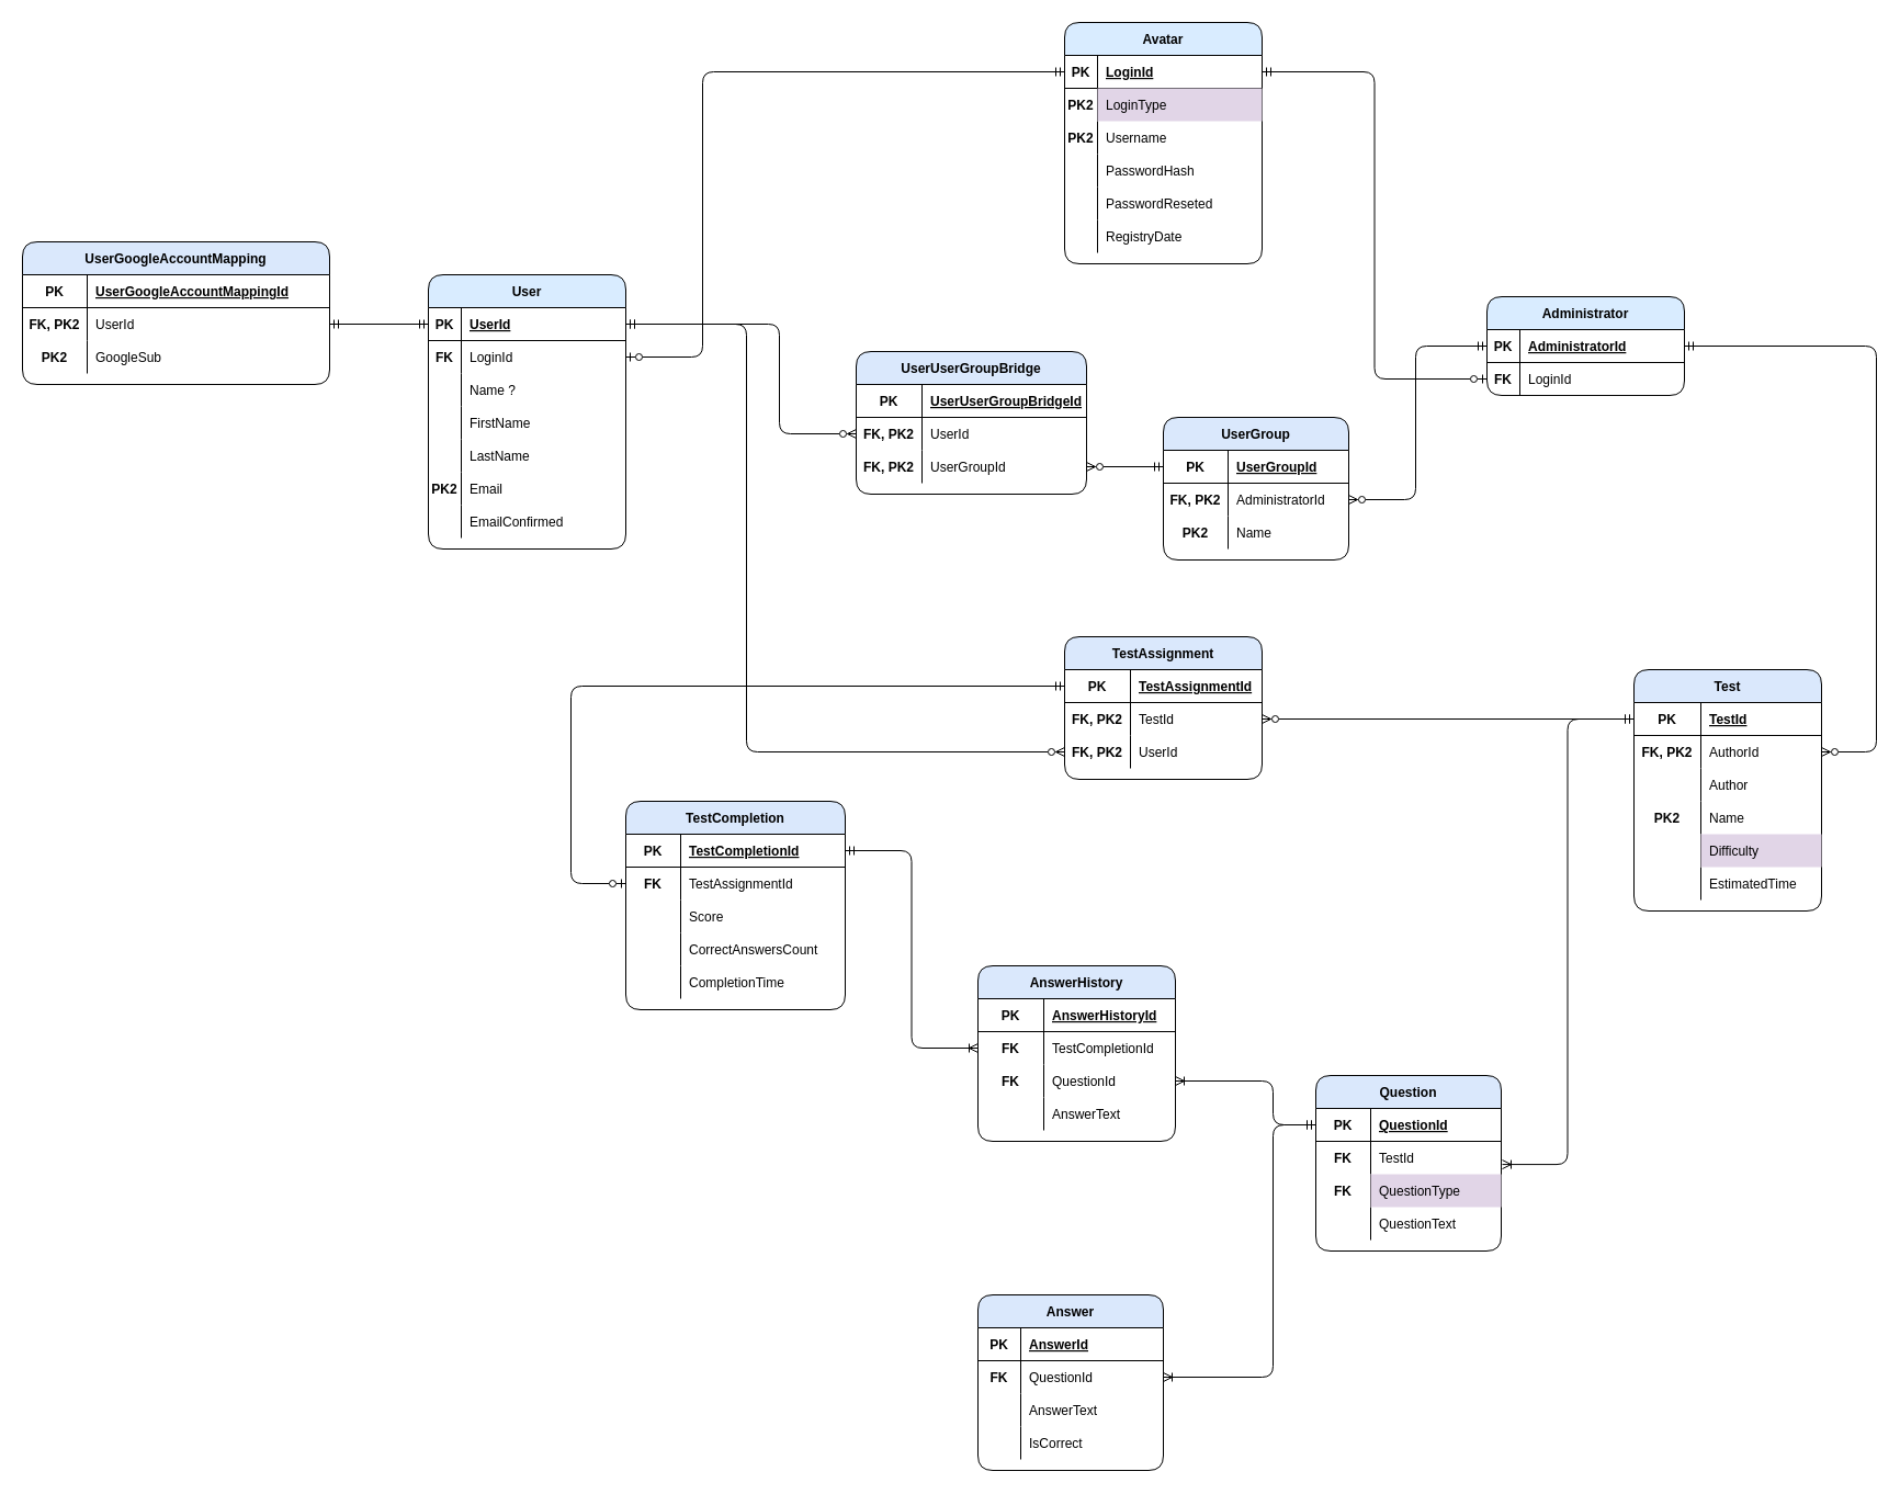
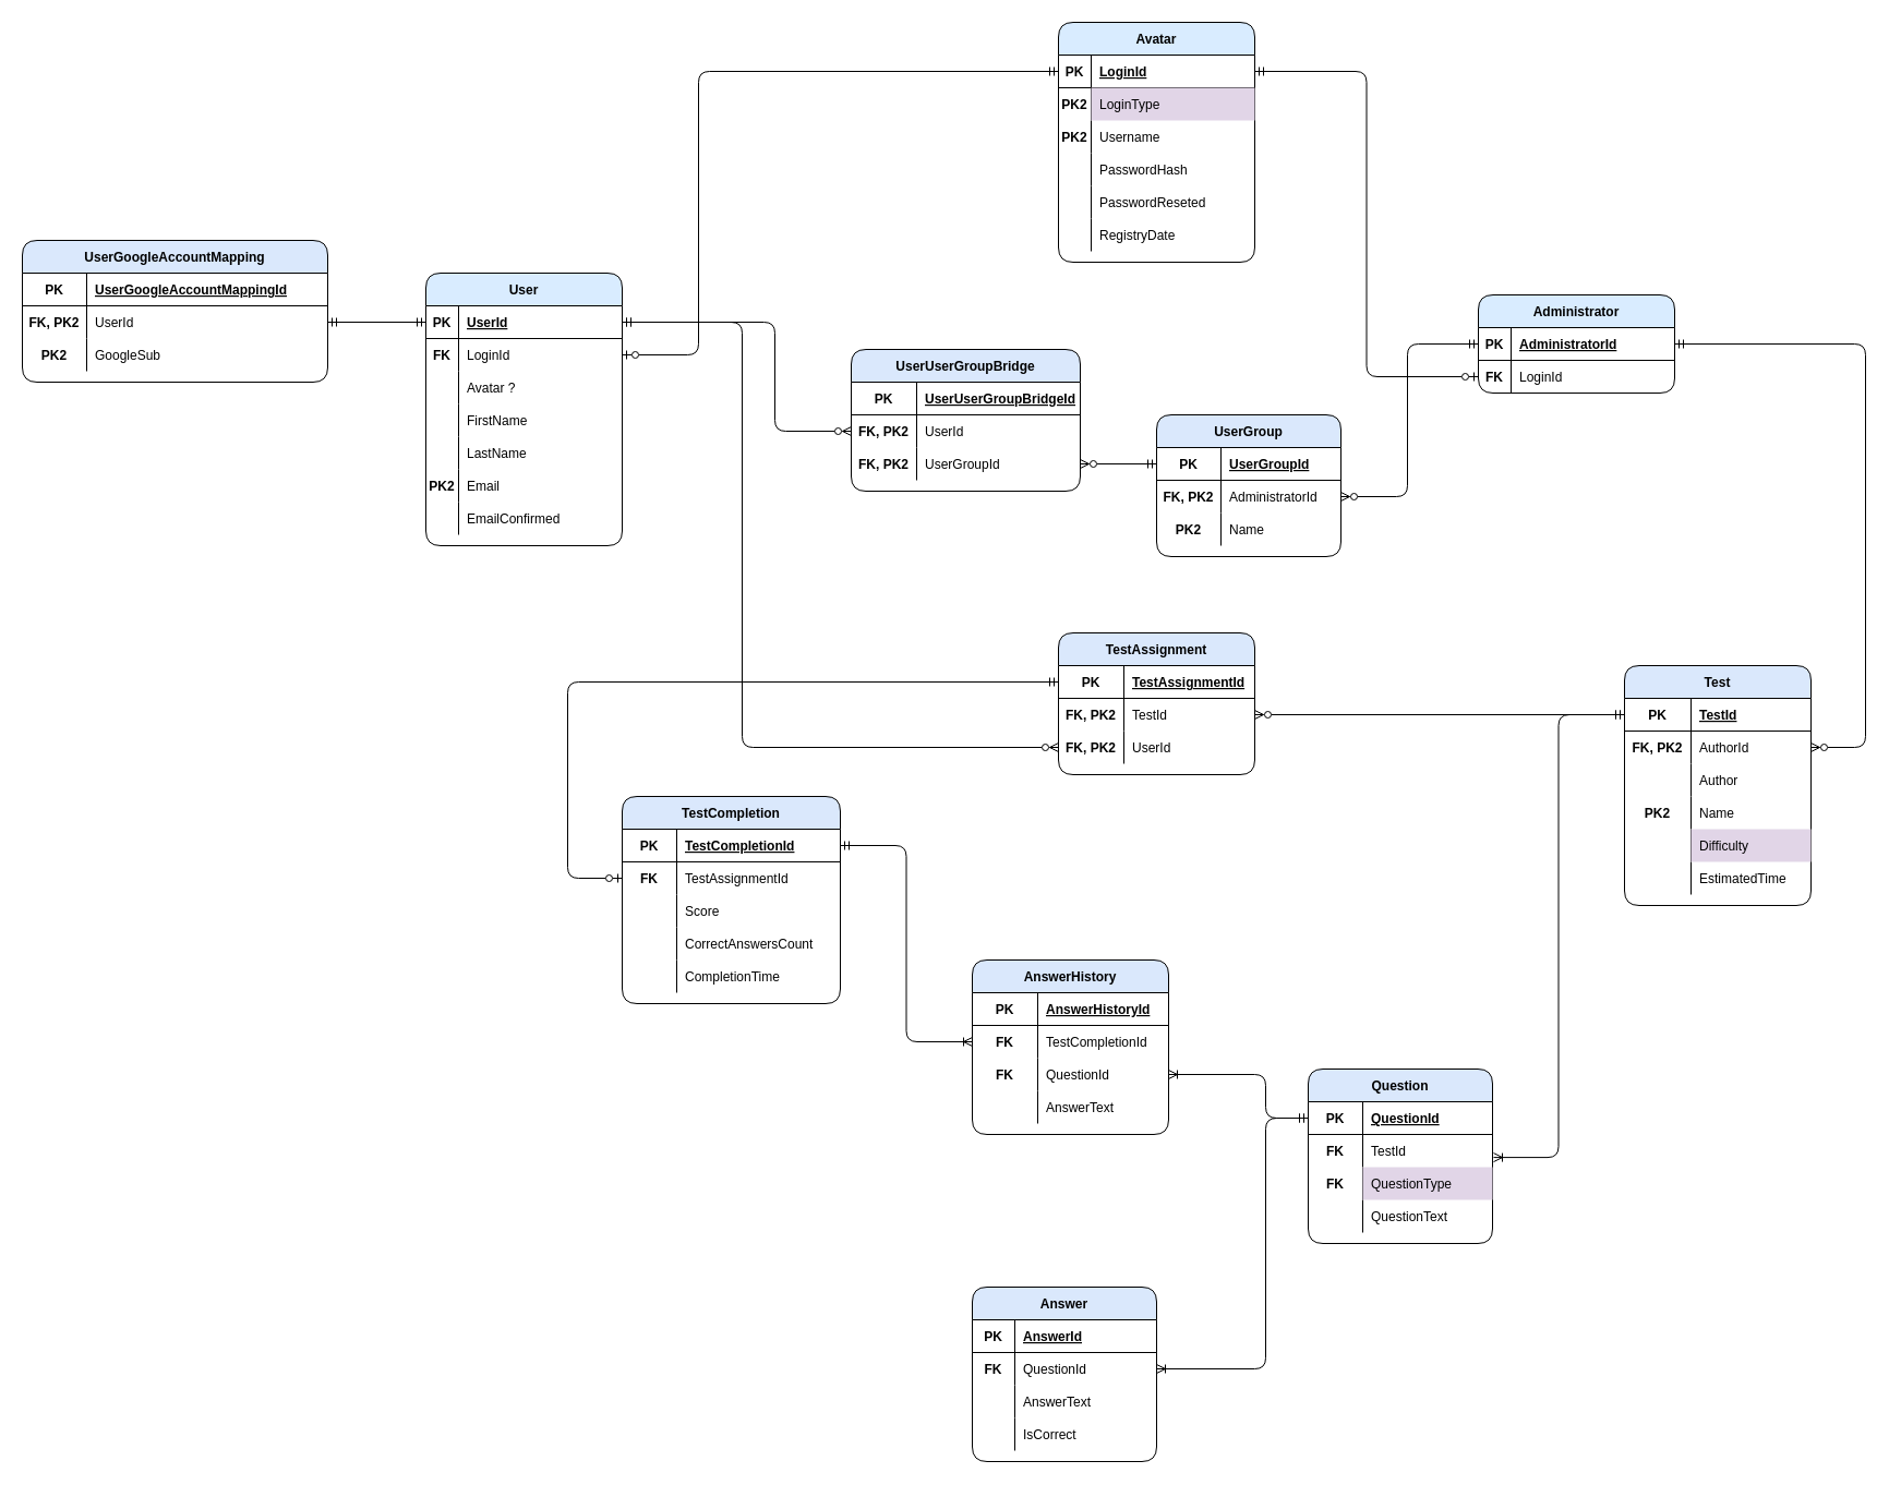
- <mxCell id="30" value="Name ?" style="shape=partialRectangle;connectable=0;fillColor=none;top=0;left=0;bottom=0;right=0;align=left;spacingLeft=6;overflow=hidden;" parent="28" vertex="1"><mxGeometry x="30" width="150" height="30" as="geometry"><mxRectangle width="150" height="30" as="alternateBounds" /></mxGeometry></mxCell>
+ <mxCell id="30" value="Avatar ?" style="shape=partialRectangle;connectable=0;fillColor=none;top=0;left=0;bottom=0;right=0;align=left;spacingLeft=6;overflow=hidden;" parent="28" vertex="1"><mxGeometry x="30" width="150" height="30" as="geometry"><mxRectangle width="150" height="30" as="alternateBounds" /></mxGeometry></mxCell>
